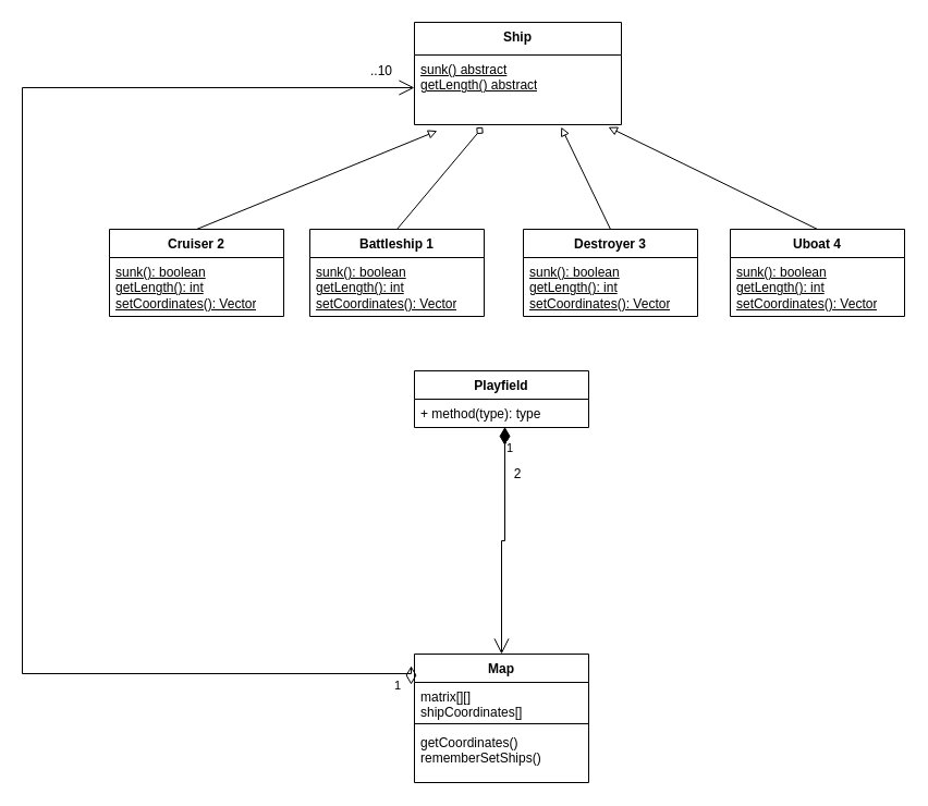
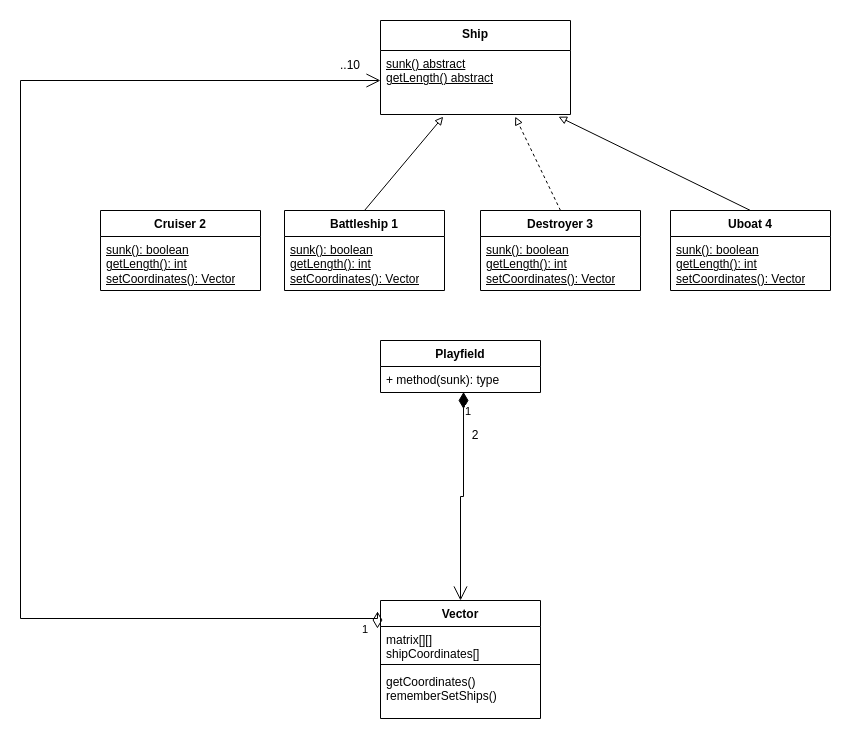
- <mxCell id="13" style="rounded=0;orthogonalLoop=1;jettySize=auto;html=1;exitX=0.5;exitY=0;exitDx=0;exitDy=0;entryX=0.33;entryY=1.034;entryDx=0;entryDy=0;endArrow=diamond;endFill=0;entryPerimeter=0;" edge="1" parent="1" source="7" target="3"><mxGeometry relative="1" as="geometry"><mxPoint x="200" y="210" as="sourcePoint" /><mxPoint x="412" y="92" as="targetPoint" /></mxGeometry></mxCell>
+ <mxCell id="13" style="rounded=0;orthogonalLoop=1;jettySize=auto;html=1;exitX=0.5;exitY=0;exitDx=0;exitDy=0;entryX=0.33;entryY=1.034;entryDx=0;entryDy=0;endArrow=block;endFill=0;entryPerimeter=0;" edge="1" parent="1" source="7" target="3"><mxGeometry relative="1" as="geometry"><mxPoint x="200" y="210" as="sourcePoint" /><mxPoint x="412" y="92" as="targetPoint" /></mxGeometry></mxCell>
- <mxCell id="14" style="rounded=0;orthogonalLoop=1;jettySize=auto;html=1;exitX=0.5;exitY=0;exitDx=0;exitDy=0;entryX=0.709;entryY=1.034;entryDx=0;entryDy=0;endArrow=block;endFill=0;entryPerimeter=0;" edge="1" parent="1" source="9" target="3"><mxGeometry relative="1" as="geometry"><mxPoint x="284" y="210" as="sourcePoint" /><mxPoint x="496" y="92" as="targetPoint" /></mxGeometry></mxCell>
+ <mxCell id="14" style="rounded=0;orthogonalLoop=1;jettySize=auto;html=1;exitX=0.5;exitY=0;exitDx=0;exitDy=0;entryX=0.709;entryY=1.034;entryDx=0;entryDy=0;endArrow=block;endFill=0;entryPerimeter=0;dashed=1;" edge="1" parent="1" source="9" target="3"><mxGeometry relative="1" as="geometry"><mxPoint x="284" y="210" as="sourcePoint" /><mxPoint x="496" y="92" as="targetPoint" /></mxGeometry></mxCell>
- <mxCell id="4" style="rounded=0;orthogonalLoop=1;jettySize=auto;html=1;exitX=0.5;exitY=0;exitDx=0;exitDy=0;entryX=0.11;entryY=1.088;entryDx=0;entryDy=0;endArrow=block;endFill=0;entryPerimeter=0;" edge="1" parent="1" source="5" target="3"><mxGeometry relative="1" as="geometry" /></mxCell>
- <mxCell id="17" value="+ method(type): type" style="text;strokeColor=none;fillColor=none;align=left;verticalAlign=top;spacingLeft=4;spacingRight=4;overflow=hidden;rotatable=0;points=[[0,0.5],[1,0.5]];portConstraint=eastwest;whiteSpace=wrap;html=1;" vertex="1" parent="16"><mxGeometry y="26" width="160" height="26" as="geometry" /></mxCell>
+ <mxCell id="17" value="+ method(sunk): type" style="text;strokeColor=none;fillColor=none;align=left;verticalAlign=top;spacingLeft=4;spacingRight=4;overflow=hidden;rotatable=0;points=[[0,0.5],[1,0.5]];portConstraint=eastwest;whiteSpace=wrap;html=1;" vertex="1" parent="16"><mxGeometry y="26" width="160" height="26" as="geometry" /></mxCell>
- <mxCell id="18" value="Map" style="swimlane;fontStyle=1;align=center;verticalAlign=top;childLayout=stackLayout;horizontal=1;startSize=26;horizontalStack=0;resizeParent=1;resizeParentMax=0;resizeLast=0;collapsible=1;marginBottom=0;whiteSpace=wrap;html=1;" vertex="1" parent="1"><mxGeometry x="380" y="600" width="160" height="118" as="geometry" /></mxCell>
+ <mxCell id="18" value="Vector" style="swimlane;fontStyle=1;align=center;verticalAlign=top;childLayout=stackLayout;horizontal=1;startSize=26;horizontalStack=0;resizeParent=1;resizeParentMax=0;resizeLast=0;collapsible=1;marginBottom=0;whiteSpace=wrap;html=1;" vertex="1" parent="1"><mxGeometry x="380" y="600" width="160" height="118" as="geometry" /></mxCell>
